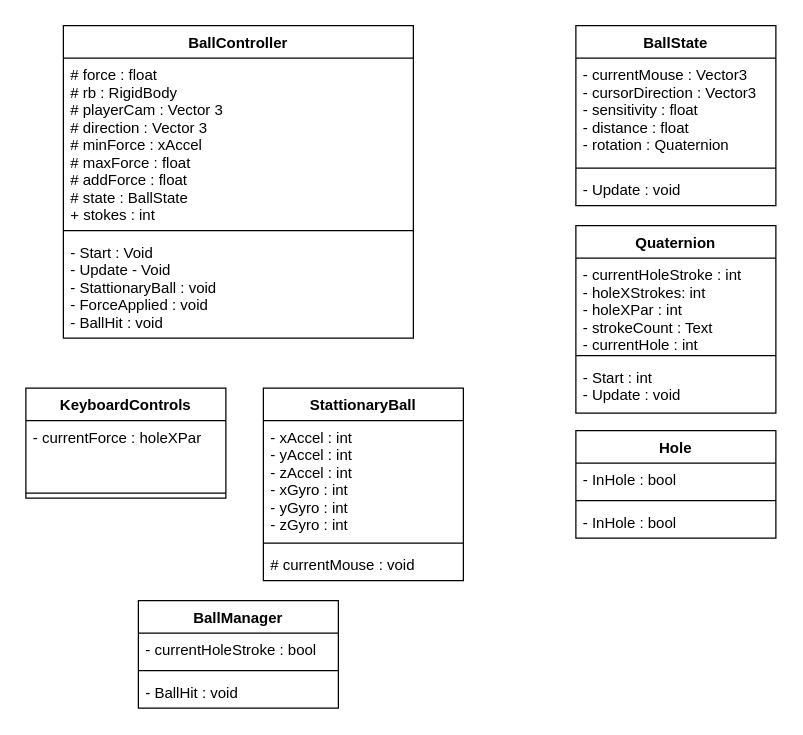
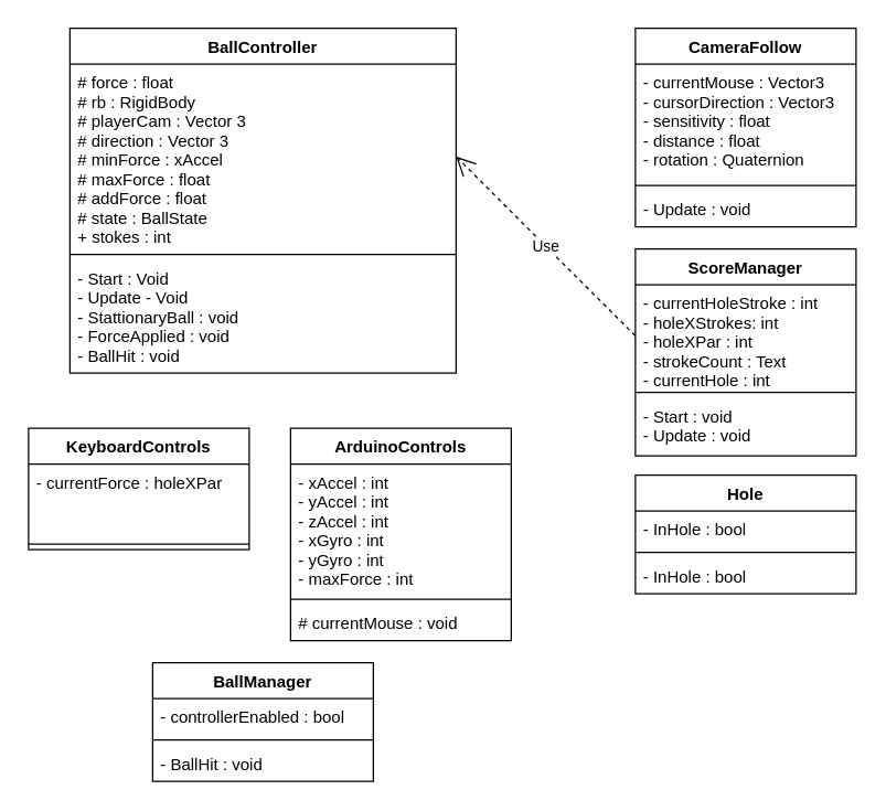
- <mxCell id="17" value="BallState" style="swimlane;fontStyle=1;align=center;verticalAlign=top;childLayout=stackLayout;horizontal=1;startSize=26;horizontalStack=0;resizeParent=1;resizeParentMax=0;resizeLast=0;collapsible=1;marginBottom=0;" parent="1" vertex="1"><mxGeometry x="460" y="20" width="160" height="144" as="geometry" /></mxCell>
+ <mxCell id="17" value="CameraFollow" style="swimlane;fontStyle=1;align=center;verticalAlign=top;childLayout=stackLayout;horizontal=1;startSize=26;horizontalStack=0;resizeParent=1;resizeParentMax=0;resizeLast=0;collapsible=1;marginBottom=0;" parent="1" vertex="1"><mxGeometry x="460" y="20" width="160" height="144" as="geometry" /></mxCell>
+ <mxCell id="21" value="Use" style="endArrow=open;endSize=12;dashed=1;html=1;exitX=0;exitY=0.5;exitDx=0;exitDy=0;entryX=1;entryY=0.5;entryDx=0;entryDy=0;" parent="1" source="14" target="3" edge="1"><mxGeometry width="160" relative="1" as="geometry"><mxPoint x="430" y="290" as="sourcePoint" /><mxPoint x="590" y="290" as="targetPoint" /></mxGeometry></mxCell>
- <mxCell id="13" value="Quaternion" style="swimlane;fontStyle=1;align=center;verticalAlign=top;childLayout=stackLayout;horizontal=1;startSize=26;horizontalStack=0;resizeParent=1;resizeParentMax=0;resizeLast=0;collapsible=1;marginBottom=0;" parent="1" vertex="1"><mxGeometry x="460" y="180" width="160" height="150" as="geometry" /></mxCell>
+ <mxCell id="13" value="ScoreManager" style="swimlane;fontStyle=1;align=center;verticalAlign=top;childLayout=stackLayout;horizontal=1;startSize=26;horizontalStack=0;resizeParent=1;resizeParentMax=0;resizeLast=0;collapsible=1;marginBottom=0;" parent="1" vertex="1"><mxGeometry x="460" y="180" width="160" height="150" as="geometry" /></mxCell>
- <mxCell id="16" value="- Start : int&#10;- Update : void" style="text;strokeColor=none;fillColor=none;align=left;verticalAlign=top;spacingLeft=4;spacingRight=4;overflow=hidden;rotatable=0;points=[[0,0.5],[1,0.5]];portConstraint=eastwest;" parent="13" vertex="1"><mxGeometry y="108" width="160" height="42" as="geometry" /></mxCell>
+ <mxCell id="16" value="- Start : void&#10;- Update : void" style="text;strokeColor=none;fillColor=none;align=left;verticalAlign=top;spacingLeft=4;spacingRight=4;overflow=hidden;rotatable=0;points=[[0,0.5],[1,0.5]];portConstraint=eastwest;" parent="13" vertex="1"><mxGeometry y="108" width="160" height="42" as="geometry" /></mxCell>
- <mxCell id="6" value="StattionaryBall" style="swimlane;fontStyle=1;align=center;verticalAlign=top;childLayout=stackLayout;horizontal=1;startSize=26;horizontalStack=0;resizeParent=1;resizeParentMax=0;resizeLast=0;collapsible=1;marginBottom=0;" parent="1" vertex="1"><mxGeometry x="210" y="310" width="160" height="154" as="geometry" /></mxCell>
+ <mxCell id="6" value="ArduinoControls" style="swimlane;fontStyle=1;align=center;verticalAlign=top;childLayout=stackLayout;horizontal=1;startSize=26;horizontalStack=0;resizeParent=1;resizeParentMax=0;resizeLast=0;collapsible=1;marginBottom=0;" parent="1" vertex="1"><mxGeometry x="210" y="310" width="160" height="154" as="geometry" /></mxCell>
- <mxCell id="7" value="- xAccel : int&#10;- yAccel : int&#10;- zAccel : int&#10;- xGyro : int&#10;- yGyro : int&#10;- zGyro : int&#10;" style="text;strokeColor=none;fillColor=none;align=left;verticalAlign=top;spacingLeft=4;spacingRight=4;overflow=hidden;rotatable=0;points=[[0,0.5],[1,0.5]];portConstraint=eastwest;" parent="6" vertex="1"><mxGeometry y="26" width="160" height="94" as="geometry" /></mxCell>
+ <mxCell id="7" value="- xAccel : int&#10;- yAccel : int&#10;- zAccel : int&#10;- xGyro : int&#10;- yGyro : int&#10;- maxForce : int&#10;" style="text;strokeColor=none;fillColor=none;align=left;verticalAlign=top;spacingLeft=4;spacingRight=4;overflow=hidden;rotatable=0;points=[[0,0.5],[1,0.5]];portConstraint=eastwest;" parent="6" vertex="1"><mxGeometry y="26" width="160" height="94" as="geometry" /></mxCell>
- <mxCell id="23" value="- currentHoleStroke : bool" style="text;strokeColor=none;fillColor=none;align=left;verticalAlign=top;spacingLeft=4;spacingRight=4;overflow=hidden;rotatable=0;points=[[0,0.5],[1,0.5]];portConstraint=eastwest;" parent="22" vertex="1"><mxGeometry y="26" width="160" height="26" as="geometry" /></mxCell>
+ <mxCell id="23" value="- controllerEnabled : bool" style="text;strokeColor=none;fillColor=none;align=left;verticalAlign=top;spacingLeft=4;spacingRight=4;overflow=hidden;rotatable=0;points=[[0,0.5],[1,0.5]];portConstraint=eastwest;" parent="22" vertex="1"><mxGeometry y="26" width="160" height="26" as="geometry" /></mxCell>
